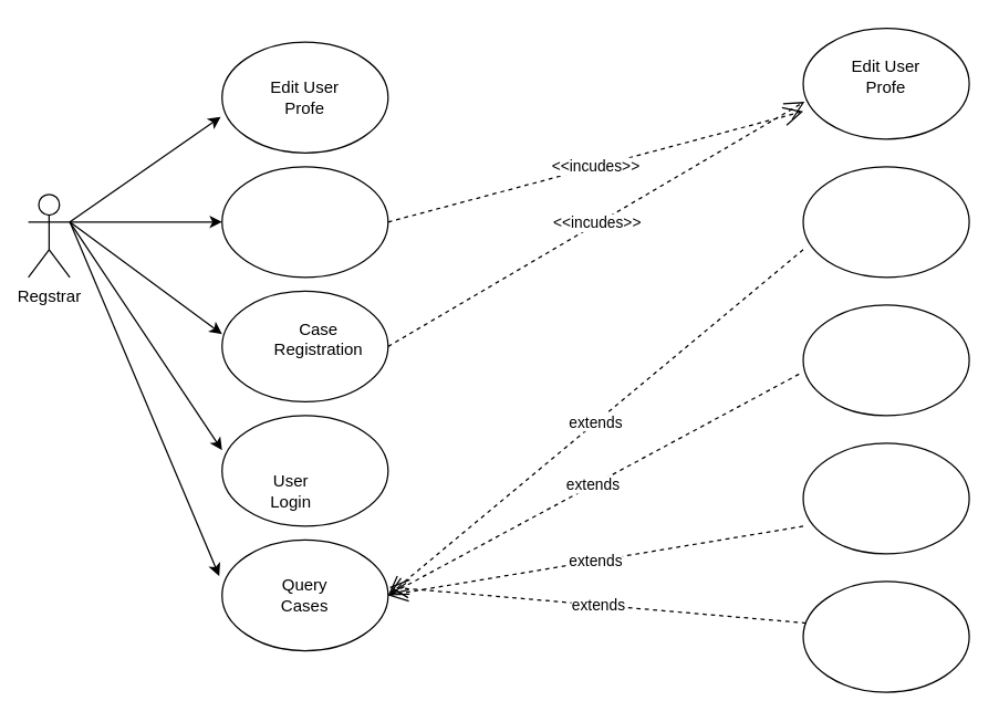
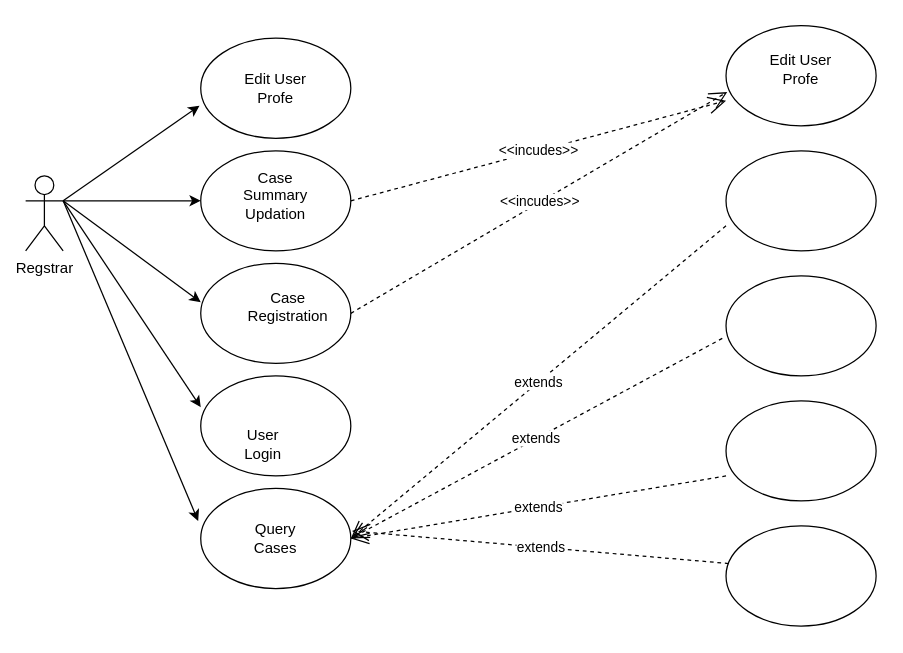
+ <mxCell id="9" value="Case Summary Updation" style="text;html=1;align=center;verticalAlign=middle;whiteSpace=wrap;rounded=0;" vertex="1" parent="1"><mxGeometry x="190" y="141" width="60" height="30" as="geometry" /></mxCell>
